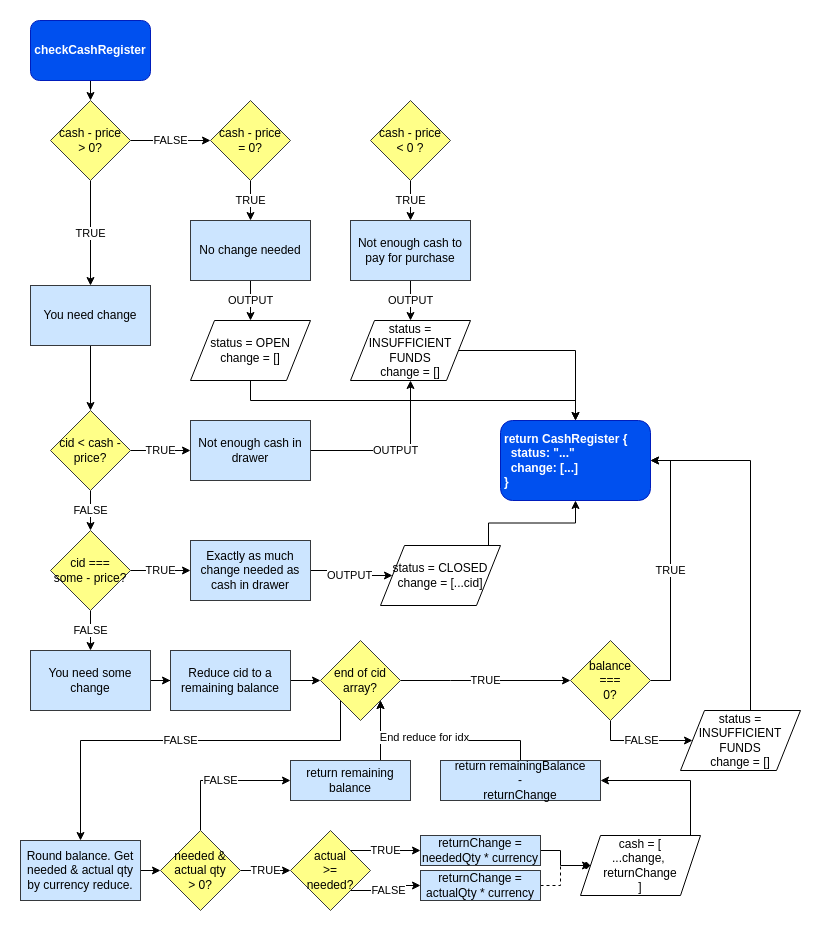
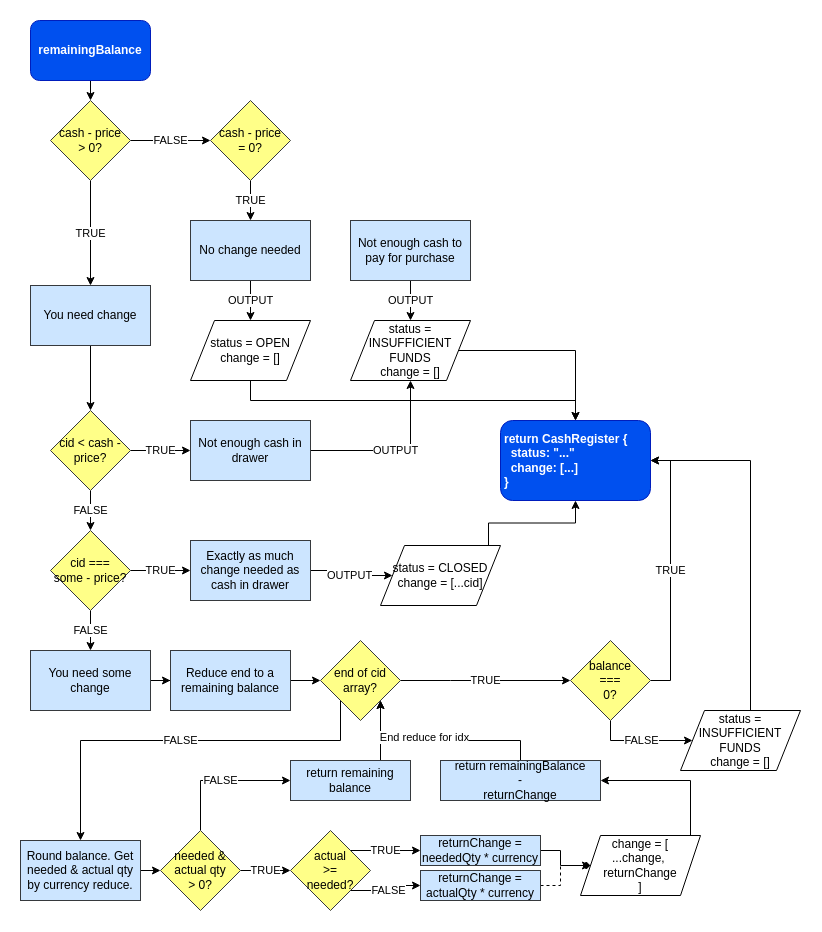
- <mxCell id="3" value="checkCashRegister" style="rounded=1;whiteSpace=wrap;html=1;fillColor=#0050ef;strokeColor=#001DBC;fontColor=#ffffff;fontStyle=1" parent="1" vertex="1"><mxGeometry x="30" width="120" height="60" as="geometry" y="20" /></mxCell>
+ <mxCell id="3" value="remainingBalance" style="rounded=1;whiteSpace=wrap;html=1;fillColor=#0050ef;strokeColor=#001DBC;fontColor=#ffffff;fontStyle=1" parent="1" vertex="1"><mxGeometry x="30" width="120" height="60" as="geometry" y="20" /></mxCell>
- <mxCell id="14" value="cash - price&lt;br&gt;&amp;lt; 0 ?" style="rhombus;whiteSpace=wrap;html=1;fillColor=#ffff88;strokeColor=#36393d;" parent="1" vertex="1"><mxGeometry x="370" y="100" width="80" height="80" as="geometry" /></mxCell>
- <mxCell id="13" value="TRUE" style="edgeStyle=orthogonalEdgeStyle;rounded=0;orthogonalLoop=1;jettySize=auto;html=1;exitX=0.5;exitY=1;exitDx=0;exitDy=0;entryX=0.5;entryY=0;entryDx=0;entryDy=0;" parent="1" source="14" target="16" edge="1"><mxGeometry relative="1" as="geometry" /></mxCell>
- <mxCell id="37" value="Reduce cid to a remaining balance" style="rounded=0;whiteSpace=wrap;html=1;fillColor=#cce5ff;strokeColor=#36393d;" vertex="1" parent="1"><mxGeometry x="170" y="650" width="120" height="60" as="geometry" /></mxCell>
+ <mxCell id="37" value="Reduce end to a remaining balance" style="rounded=0;whiteSpace=wrap;html=1;fillColor=#cce5ff;strokeColor=#36393d;" vertex="1" parent="1"><mxGeometry x="170" y="650" width="120" height="60" as="geometry" /></mxCell>
- <mxCell id="61" value="cash = [&lt;br&gt;...change,&amp;nbsp;&lt;br&gt;returnChange&lt;br&gt;]" style="shape=parallelogram;perimeter=parallelogramPerimeter;whiteSpace=wrap;html=1;fixedSize=1;" vertex="1" parent="1"><mxGeometry x="580" y="835" width="120" height="60" as="geometry" /></mxCell>
+ <mxCell id="61" value="change = [&lt;br&gt;...change,&amp;nbsp;&lt;br&gt;returnChange&lt;br&gt;]" style="shape=parallelogram;perimeter=parallelogramPerimeter;whiteSpace=wrap;html=1;fixedSize=1;" vertex="1" parent="1"><mxGeometry x="580" y="835" width="120" height="60" as="geometry" /></mxCell>
